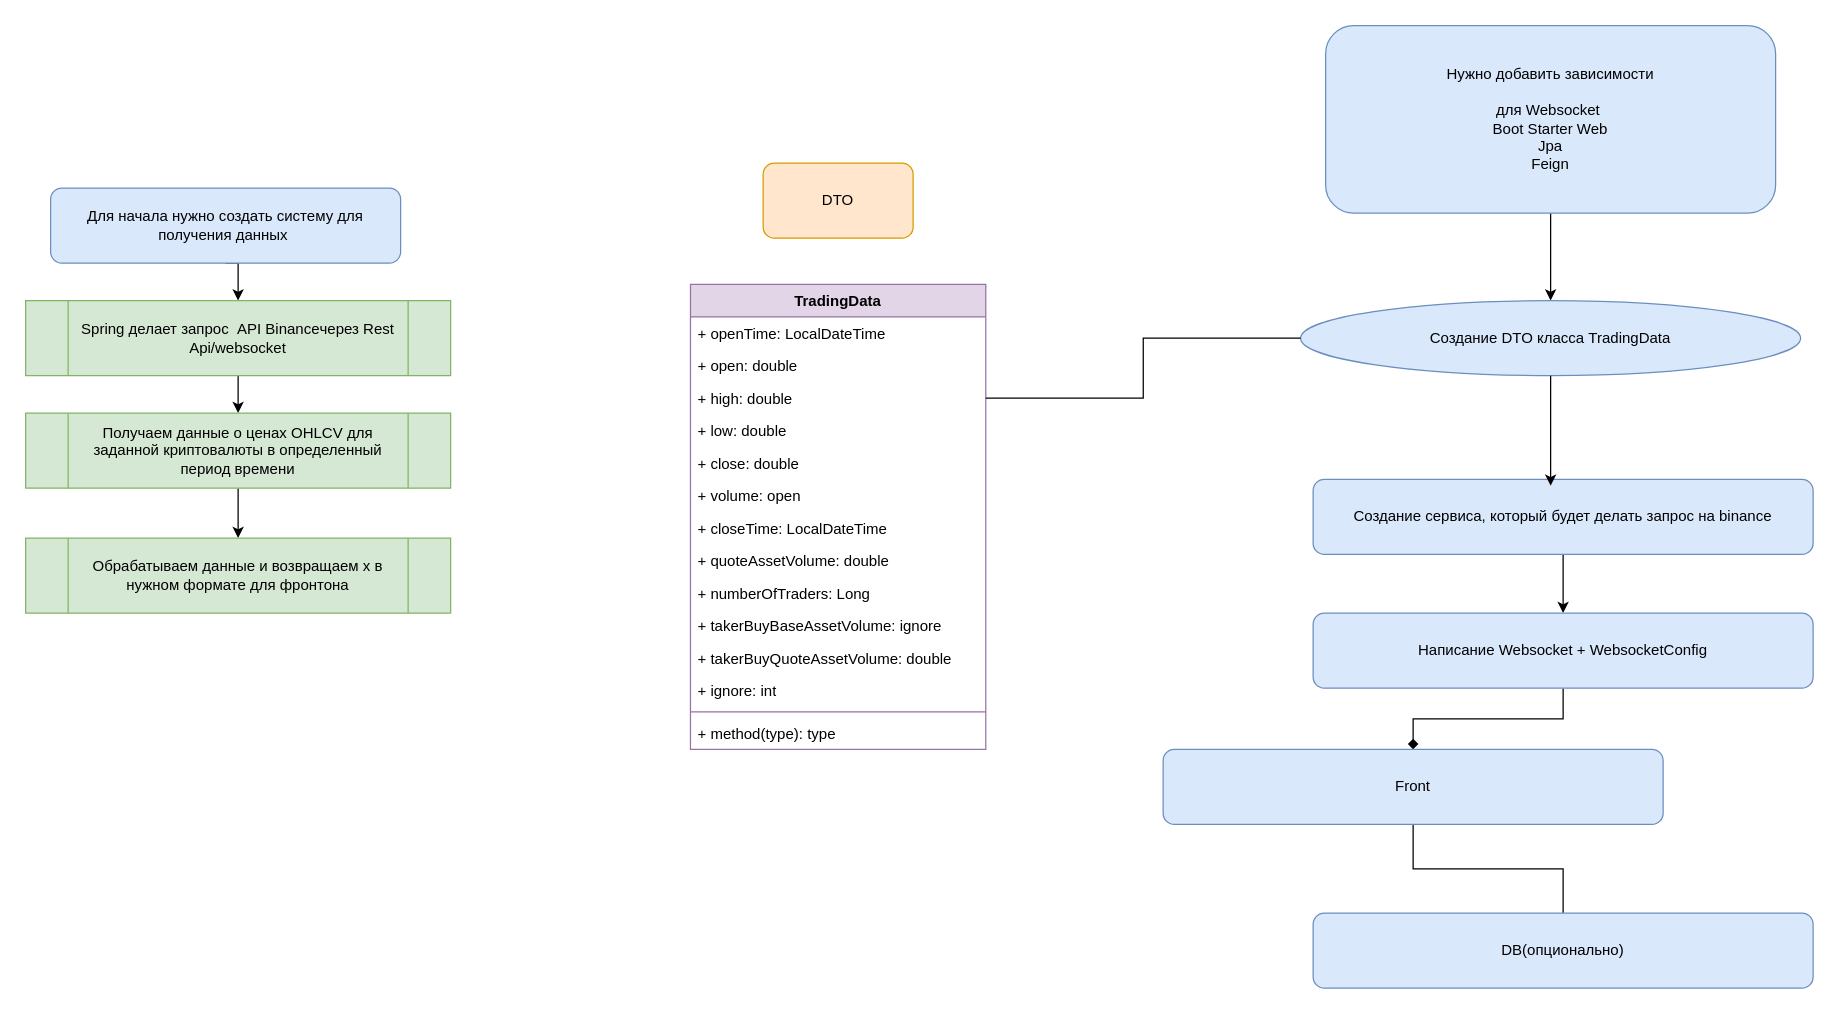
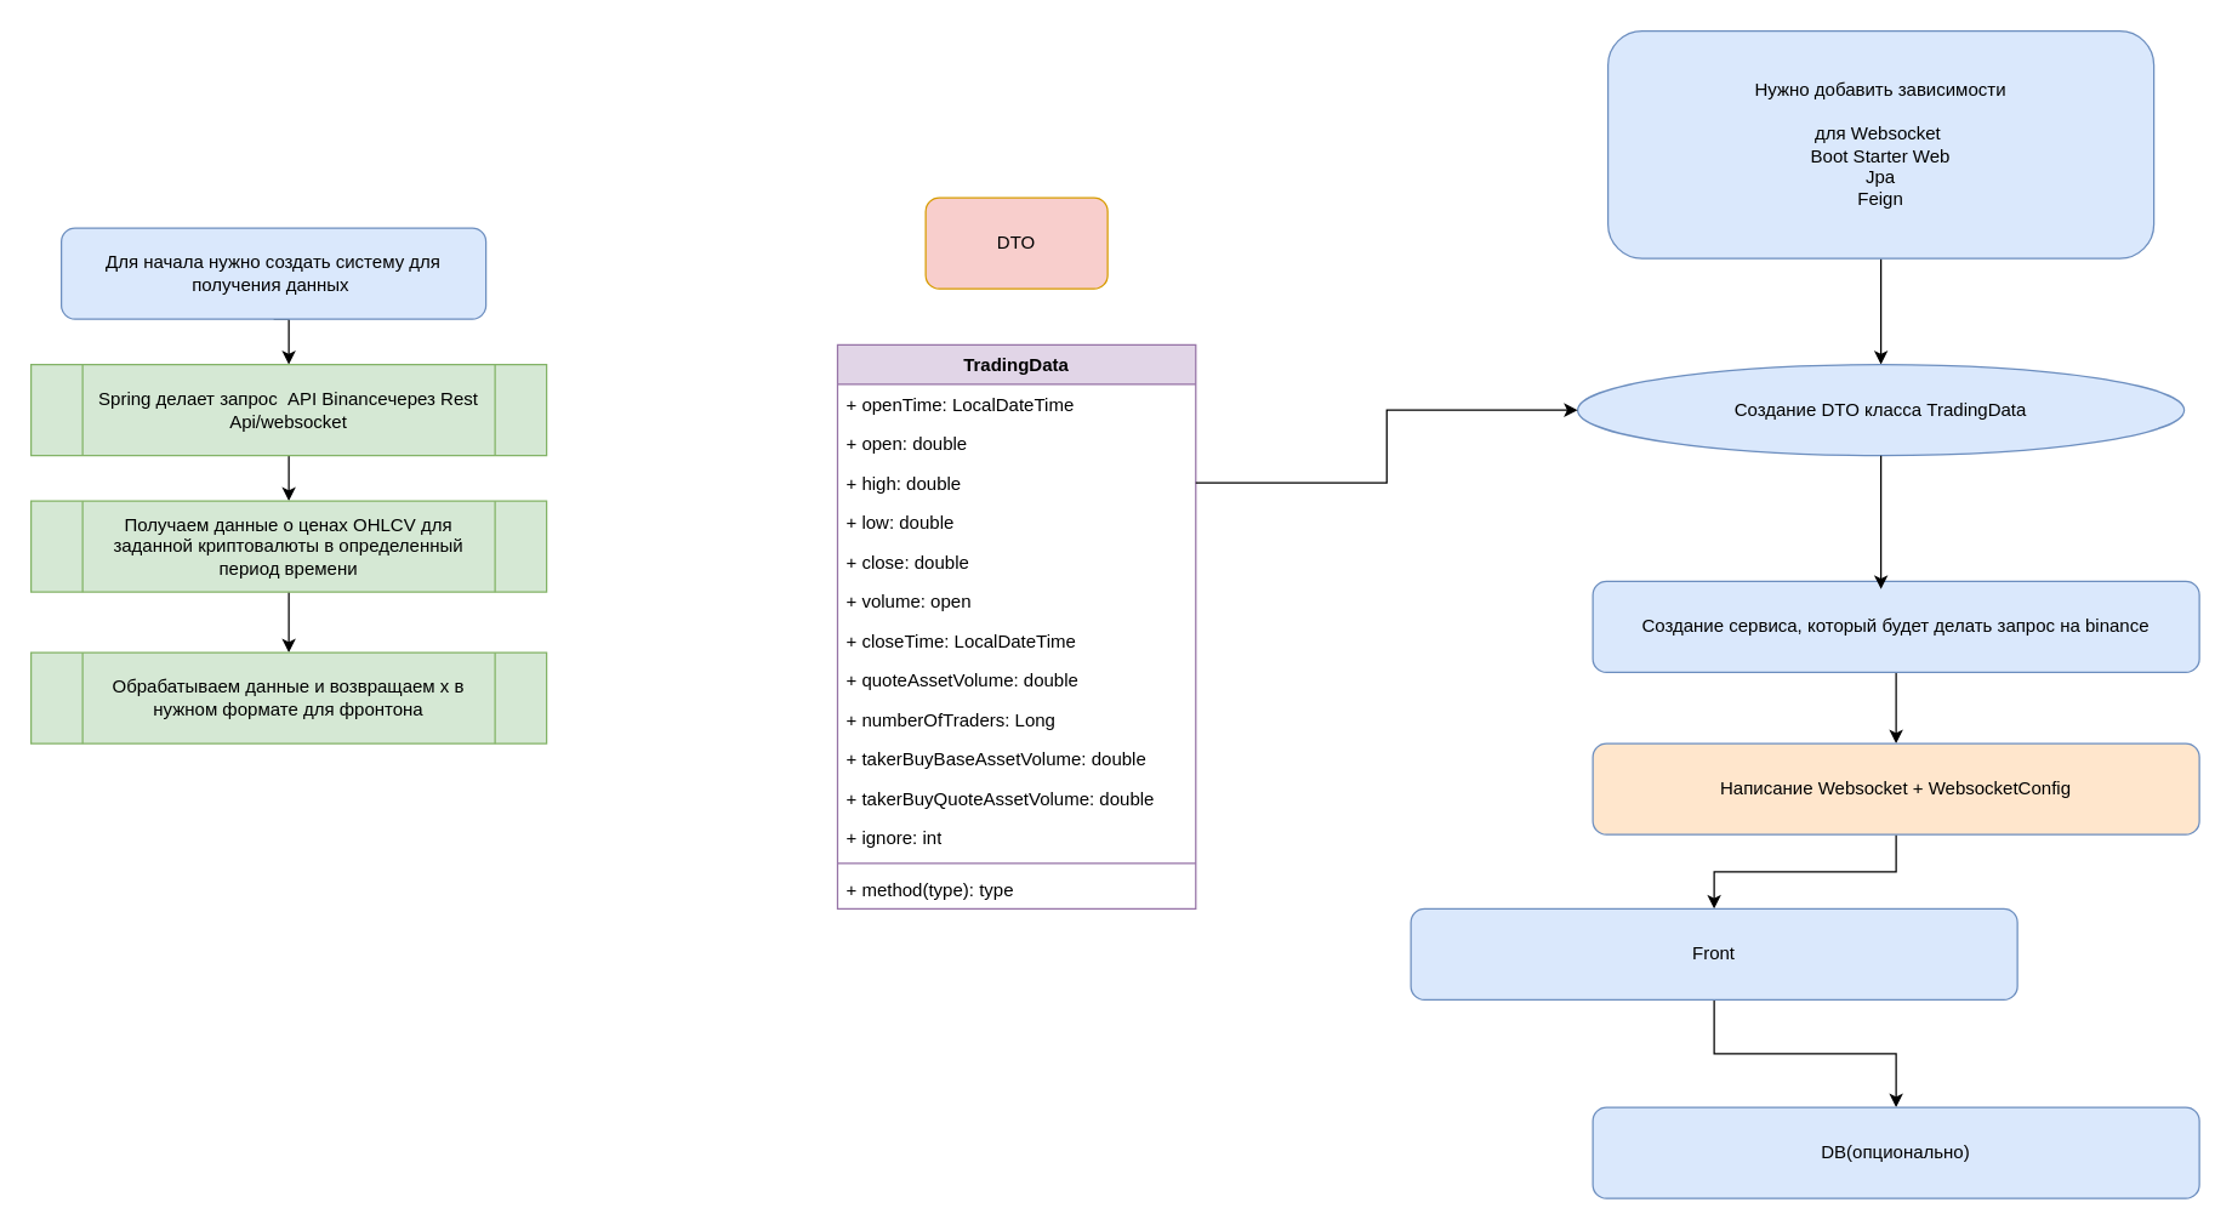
- <mxCell id="24" value="DTO" style="rounded=1;whiteSpace=wrap;html=1;fillColor=#ffe6cc;strokeColor=#d79b00;" vertex="1" parent="1"><mxGeometry x="610" y="130" width="120" height="60" as="geometry" /></mxCell>
+ <mxCell id="24" value="DTO" style="rounded=1;whiteSpace=wrap;html=1;fillColor=#f8cecc;strokeColor=#d79b00;" vertex="1" parent="1"><mxGeometry x="610" y="130" width="120" height="60" as="geometry" /></mxCell>
- <mxCell id="36" style="edgeStyle=orthogonalEdgeStyle;rounded=0;orthogonalLoop=1;jettySize=auto;html=1;exitX=1;exitY=0.5;exitDx=0;exitDy=0;entryX=0;entryY=0.5;entryDx=0;entryDy=0;endArrow=none;" edge="1" parent="1" source="12" target="27"><mxGeometry relative="1" as="geometry" /></mxCell>
+ <mxCell id="36" style="edgeStyle=orthogonalEdgeStyle;rounded=0;orthogonalLoop=1;jettySize=auto;html=1;exitX=1;exitY=0.5;exitDx=0;exitDy=0;entryX=0;entryY=0.5;entryDx=0;entryDy=0;" edge="1" parent="1" source="12" target="27"><mxGeometry relative="1" as="geometry" /></mxCell>
- <mxCell id="19" value="+ takerBuyBaseAssetVolume: ignore" style="text;strokeColor=none;fillColor=none;align=left;verticalAlign=top;spacingLeft=4;spacingRight=4;overflow=hidden;rotatable=0;points=[[0,0.5],[1,0.5]];portConstraint=eastwest;whiteSpace=wrap;html=1;" vertex="1" parent="9"><mxGeometry y="260" width="236.25" height="26" as="geometry" /></mxCell>
+ <mxCell id="19" value="+ takerBuyBaseAssetVolume: double" style="text;strokeColor=none;fillColor=none;align=left;verticalAlign=top;spacingLeft=4;spacingRight=4;overflow=hidden;rotatable=0;points=[[0,0.5],[1,0.5]];portConstraint=eastwest;whiteSpace=wrap;html=1;" vertex="1" parent="9"><mxGeometry y="260" width="236.25" height="26" as="geometry" /></mxCell>
- <mxCell id="31" value="Написание Websocket + WebsocketConfig" style="rounded=1;whiteSpace=wrap;html=1;fillColor=#dae8fc;strokeColor=#6c8ebf;" vertex="1" parent="1"><mxGeometry x="1050" y="490" width="400" height="60" as="geometry" /></mxCell>
+ <mxCell id="31" value="Написание Websocket + WebsocketConfig" style="rounded=1;whiteSpace=wrap;html=1;fillColor=#ffe6cc;strokeColor=#6c8ebf;" vertex="1" parent="1"><mxGeometry x="1050" y="490" width="400" height="60" as="geometry" /></mxCell>
- <mxCell id="30" style="edgeStyle=orthogonalEdgeStyle;rounded=0;orthogonalLoop=1;jettySize=auto;html=1;exitX=0.5;exitY=1;exitDx=0;exitDy=0;entryX=0.5;entryY=0;entryDx=0;entryDy=0;endArrow=diamond;" edge="1" parent="1" source="31" target="33"><mxGeometry relative="1" as="geometry" /></mxCell>
+ <mxCell id="30" style="edgeStyle=orthogonalEdgeStyle;rounded=0;orthogonalLoop=1;jettySize=auto;html=1;exitX=0.5;exitY=1;exitDx=0;exitDy=0;entryX=0.5;entryY=0;entryDx=0;entryDy=0;" edge="1" parent="1" source="31" target="33"><mxGeometry relative="1" as="geometry" /></mxCell>
- <mxCell id="32" style="edgeStyle=orthogonalEdgeStyle;rounded=0;orthogonalLoop=1;jettySize=auto;html=1;exitX=0.5;exitY=1;exitDx=0;exitDy=0;entryX=0.5;entryY=0;entryDx=0;entryDy=0;endArrow=none;" edge="1" parent="1" source="33" target="34"><mxGeometry relative="1" as="geometry" /></mxCell>
+ <mxCell id="32" style="edgeStyle=orthogonalEdgeStyle;rounded=0;orthogonalLoop=1;jettySize=auto;html=1;exitX=0.5;exitY=1;exitDx=0;exitDy=0;entryX=0.5;entryY=0;entryDx=0;entryDy=0;" edge="1" parent="1" source="33" target="34"><mxGeometry relative="1" as="geometry" /></mxCell>
